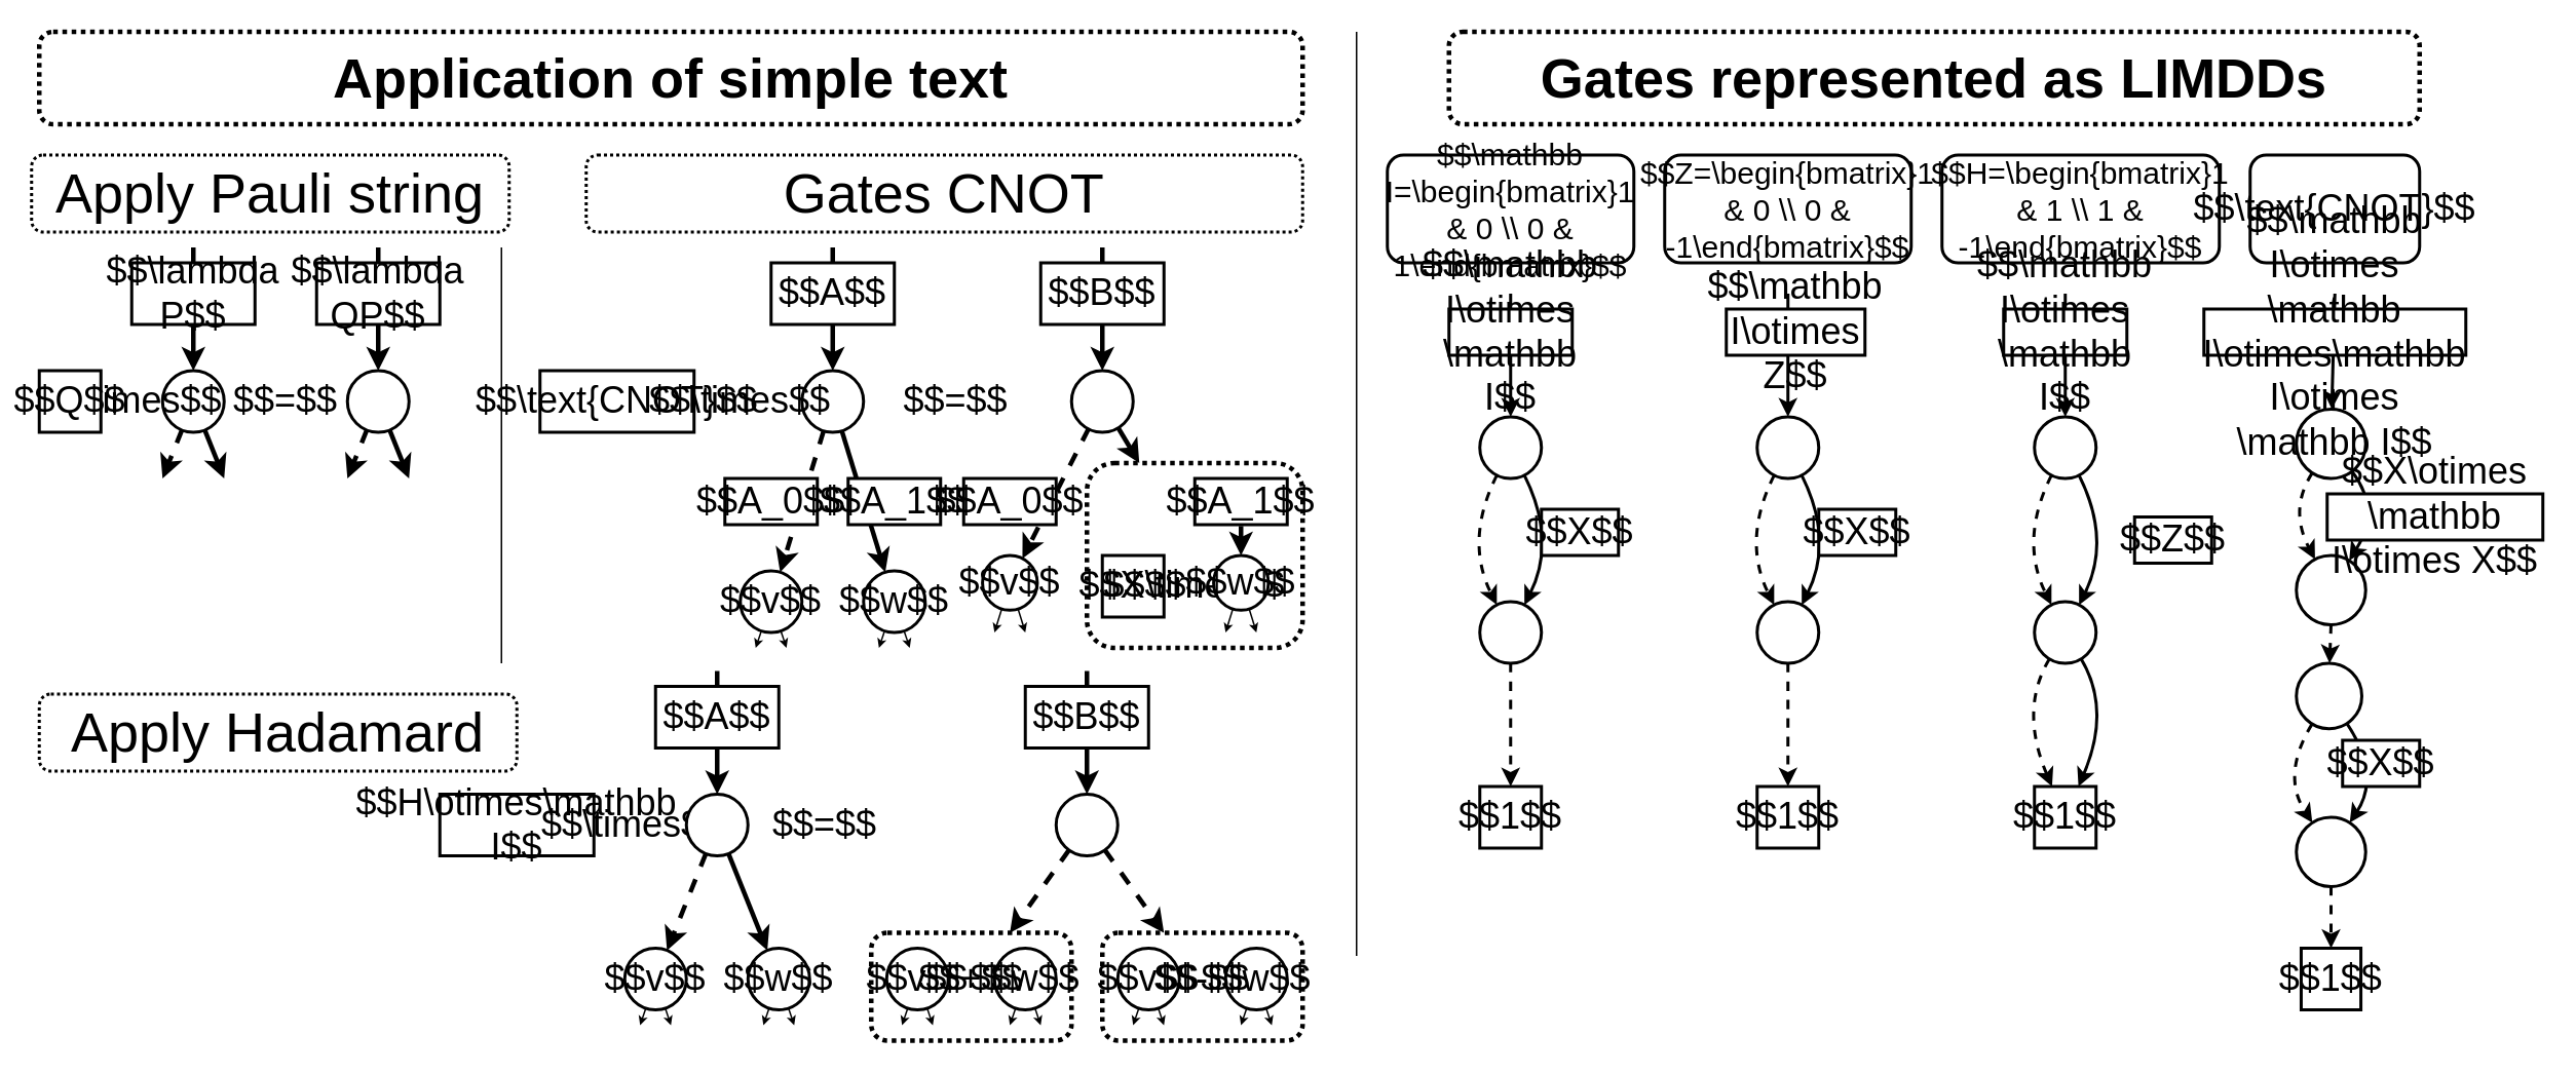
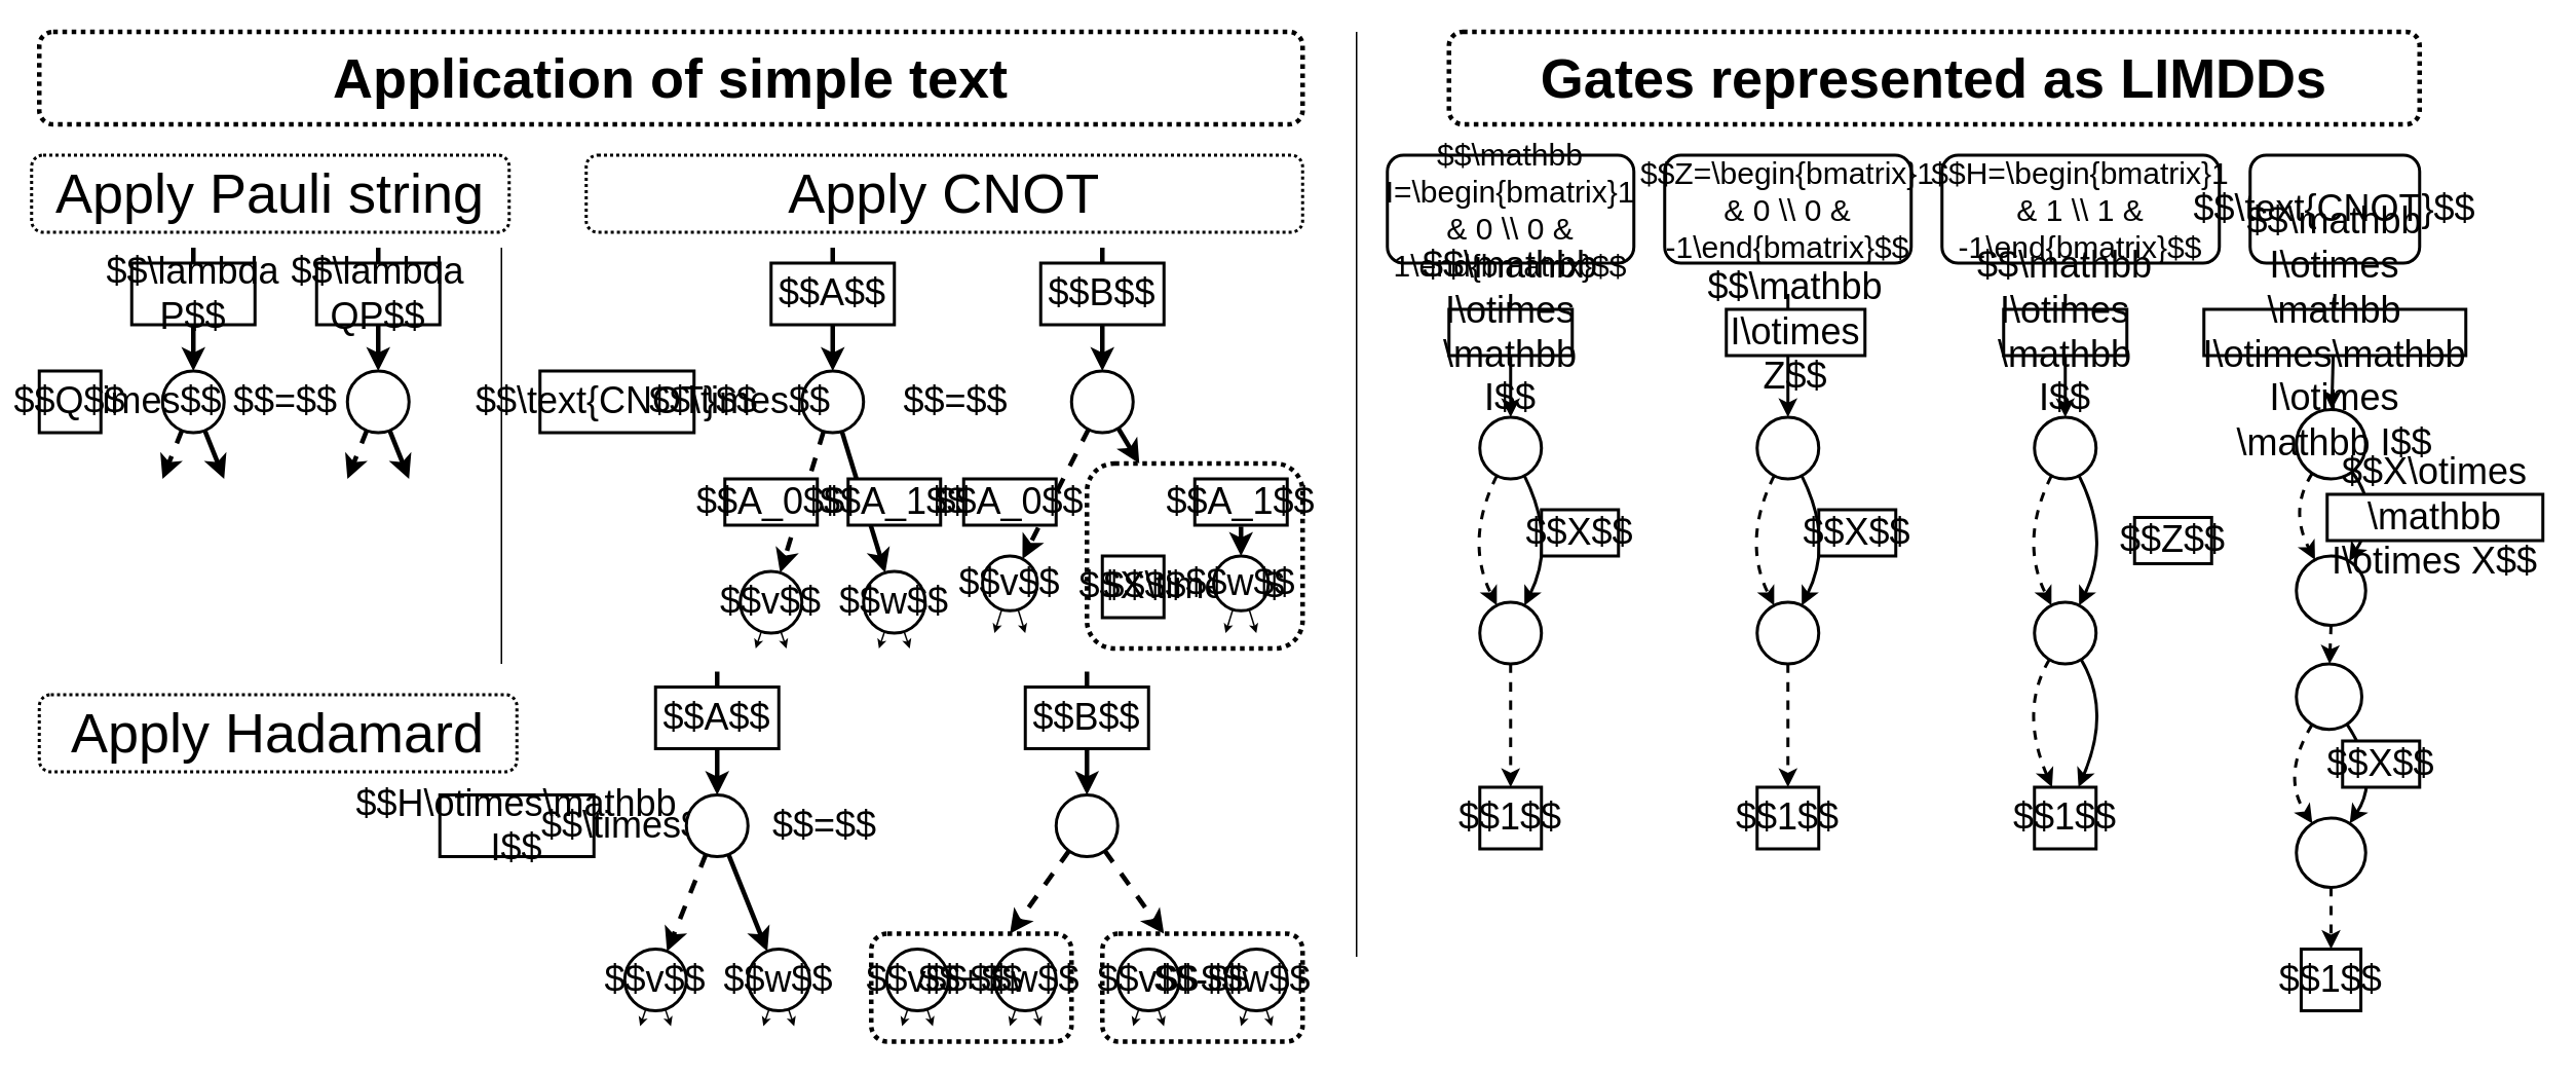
- <mxCell id="136" value="Gates CNOT" style="rounded=1;whiteSpace=wrap;html=1;dashed=1;dashPattern=1 1;fontSize=36;strokeWidth=2;fillColor=none;fontStyle=0" parent="1" vertex="1"><mxGeometry x="380" y="100" width="465" height="50" as="geometry" /></mxCell>
+ <mxCell id="136" value="Apply CNOT" style="rounded=1;whiteSpace=wrap;html=1;dashed=1;dashPattern=1 1;fontSize=36;strokeWidth=2;fillColor=none;fontStyle=0" parent="1" vertex="1"><mxGeometry x="380" y="100" width="465" height="50" as="geometry" /></mxCell>
